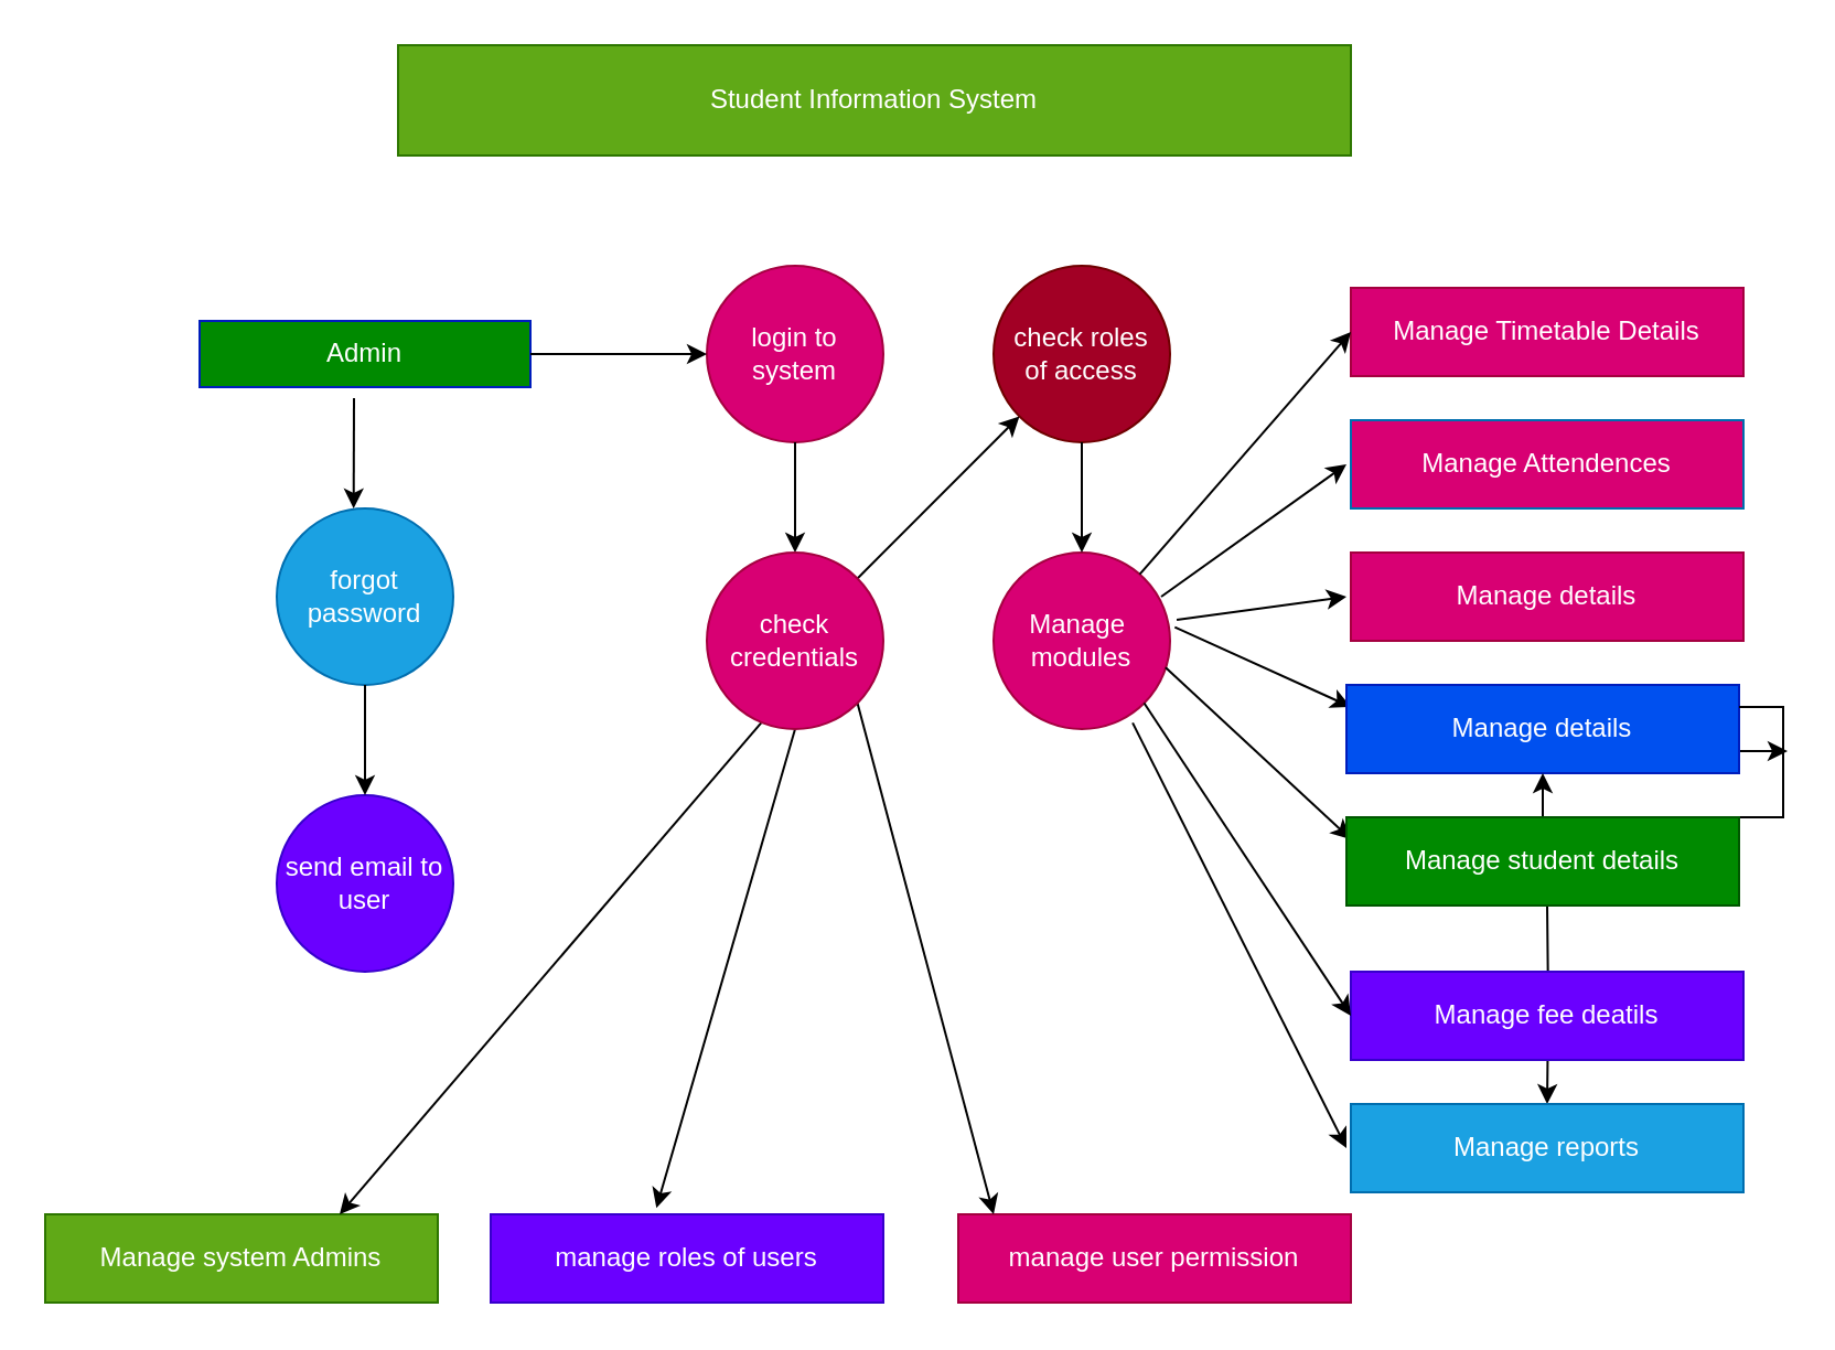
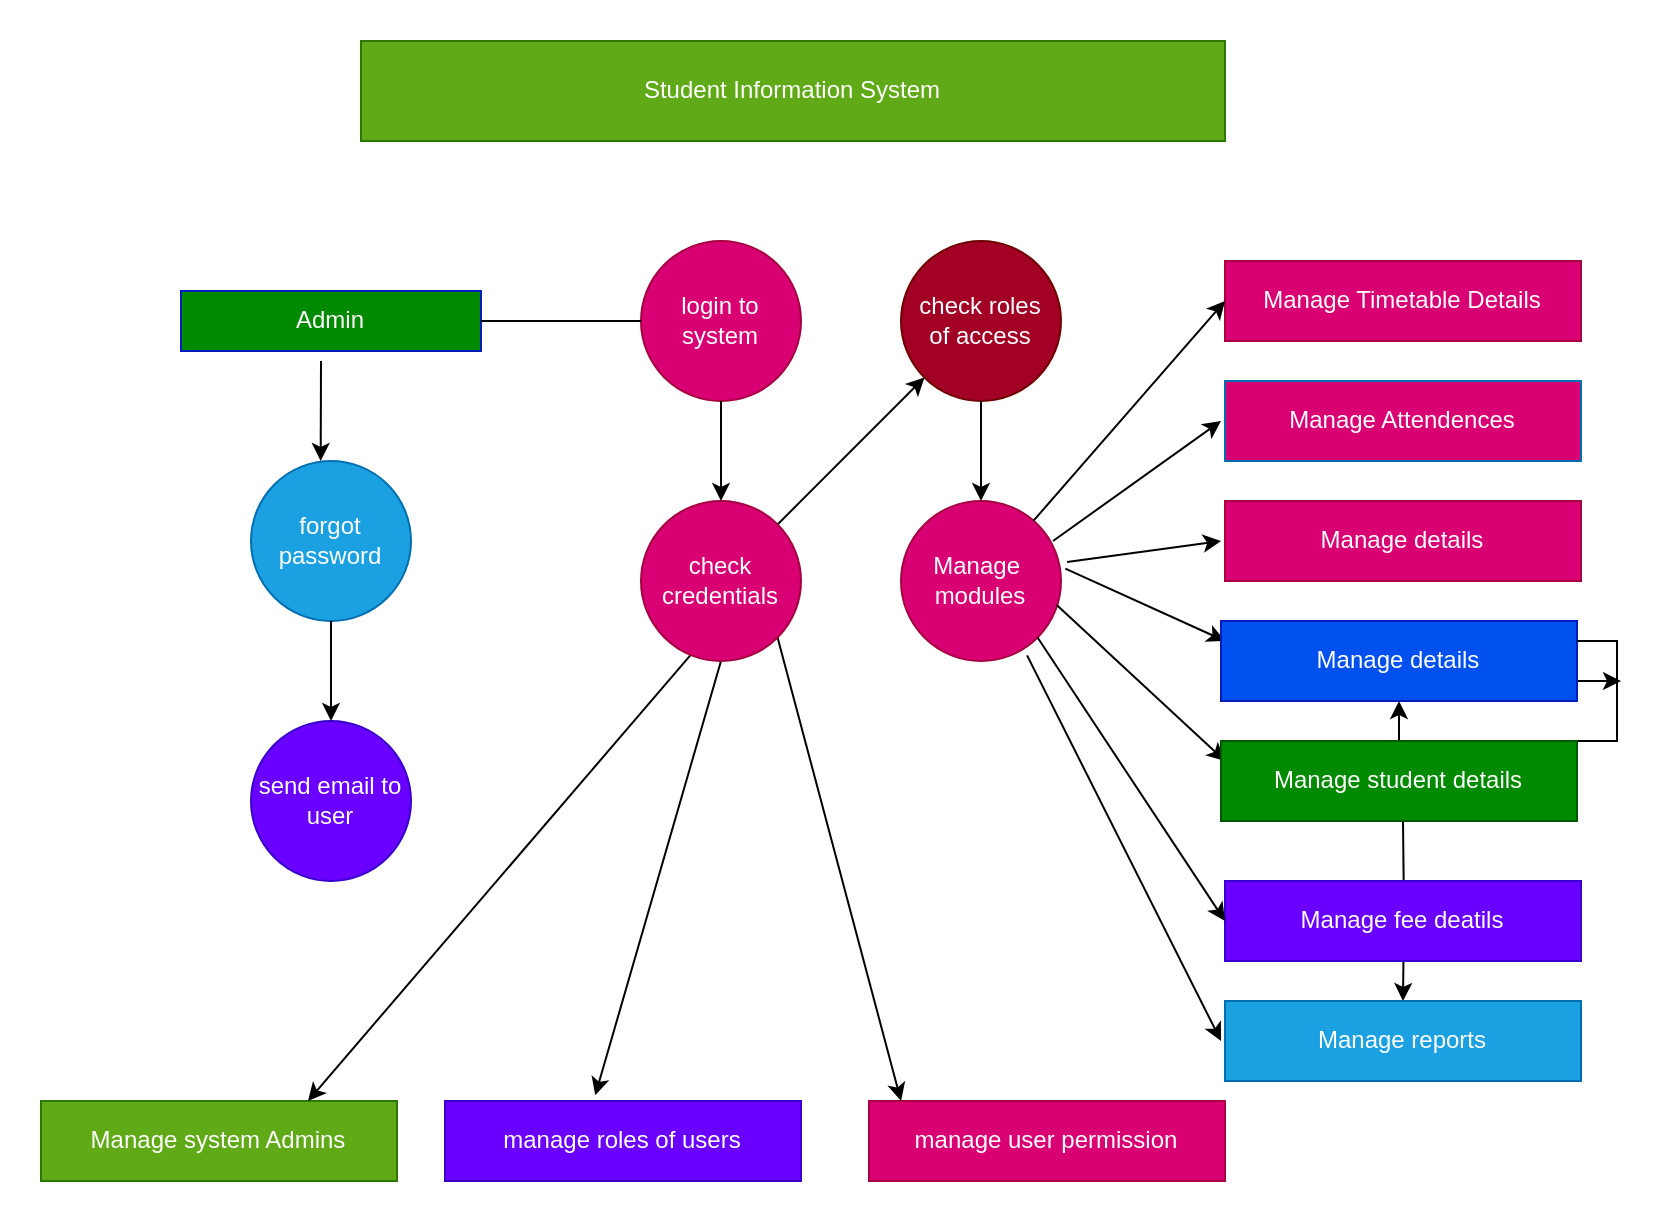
- <mxCell id="20" value="" style="endArrow=classic;html=1;rounded=0;exitX=1;exitY=0.5;exitDx=0;exitDy=0;entryX=0;entryY=0.5;entryDx=0;entryDy=0;" edge="1" parent="1" source="6" target="3"><mxGeometry width="50" height="50" relative="1" as="geometry"><mxPoint x="260" y="370" as="sourcePoint" /><mxPoint x="310" y="320" as="targetPoint" /></mxGeometry></mxCell>
+ <mxCell id="20" value="" style="endArrow=none;html=1;rounded=0;exitX=1;exitY=0.5;exitDx=0;exitDy=0;entryX=0;entryY=0.5;entryDx=0;entryDy=0;" edge="1" parent="1" source="6" target="3"><mxGeometry width="50" height="50" relative="1" as="geometry"><mxPoint x="260" y="370" as="sourcePoint" /><mxPoint x="310" y="320" as="targetPoint" /></mxGeometry></mxCell>
